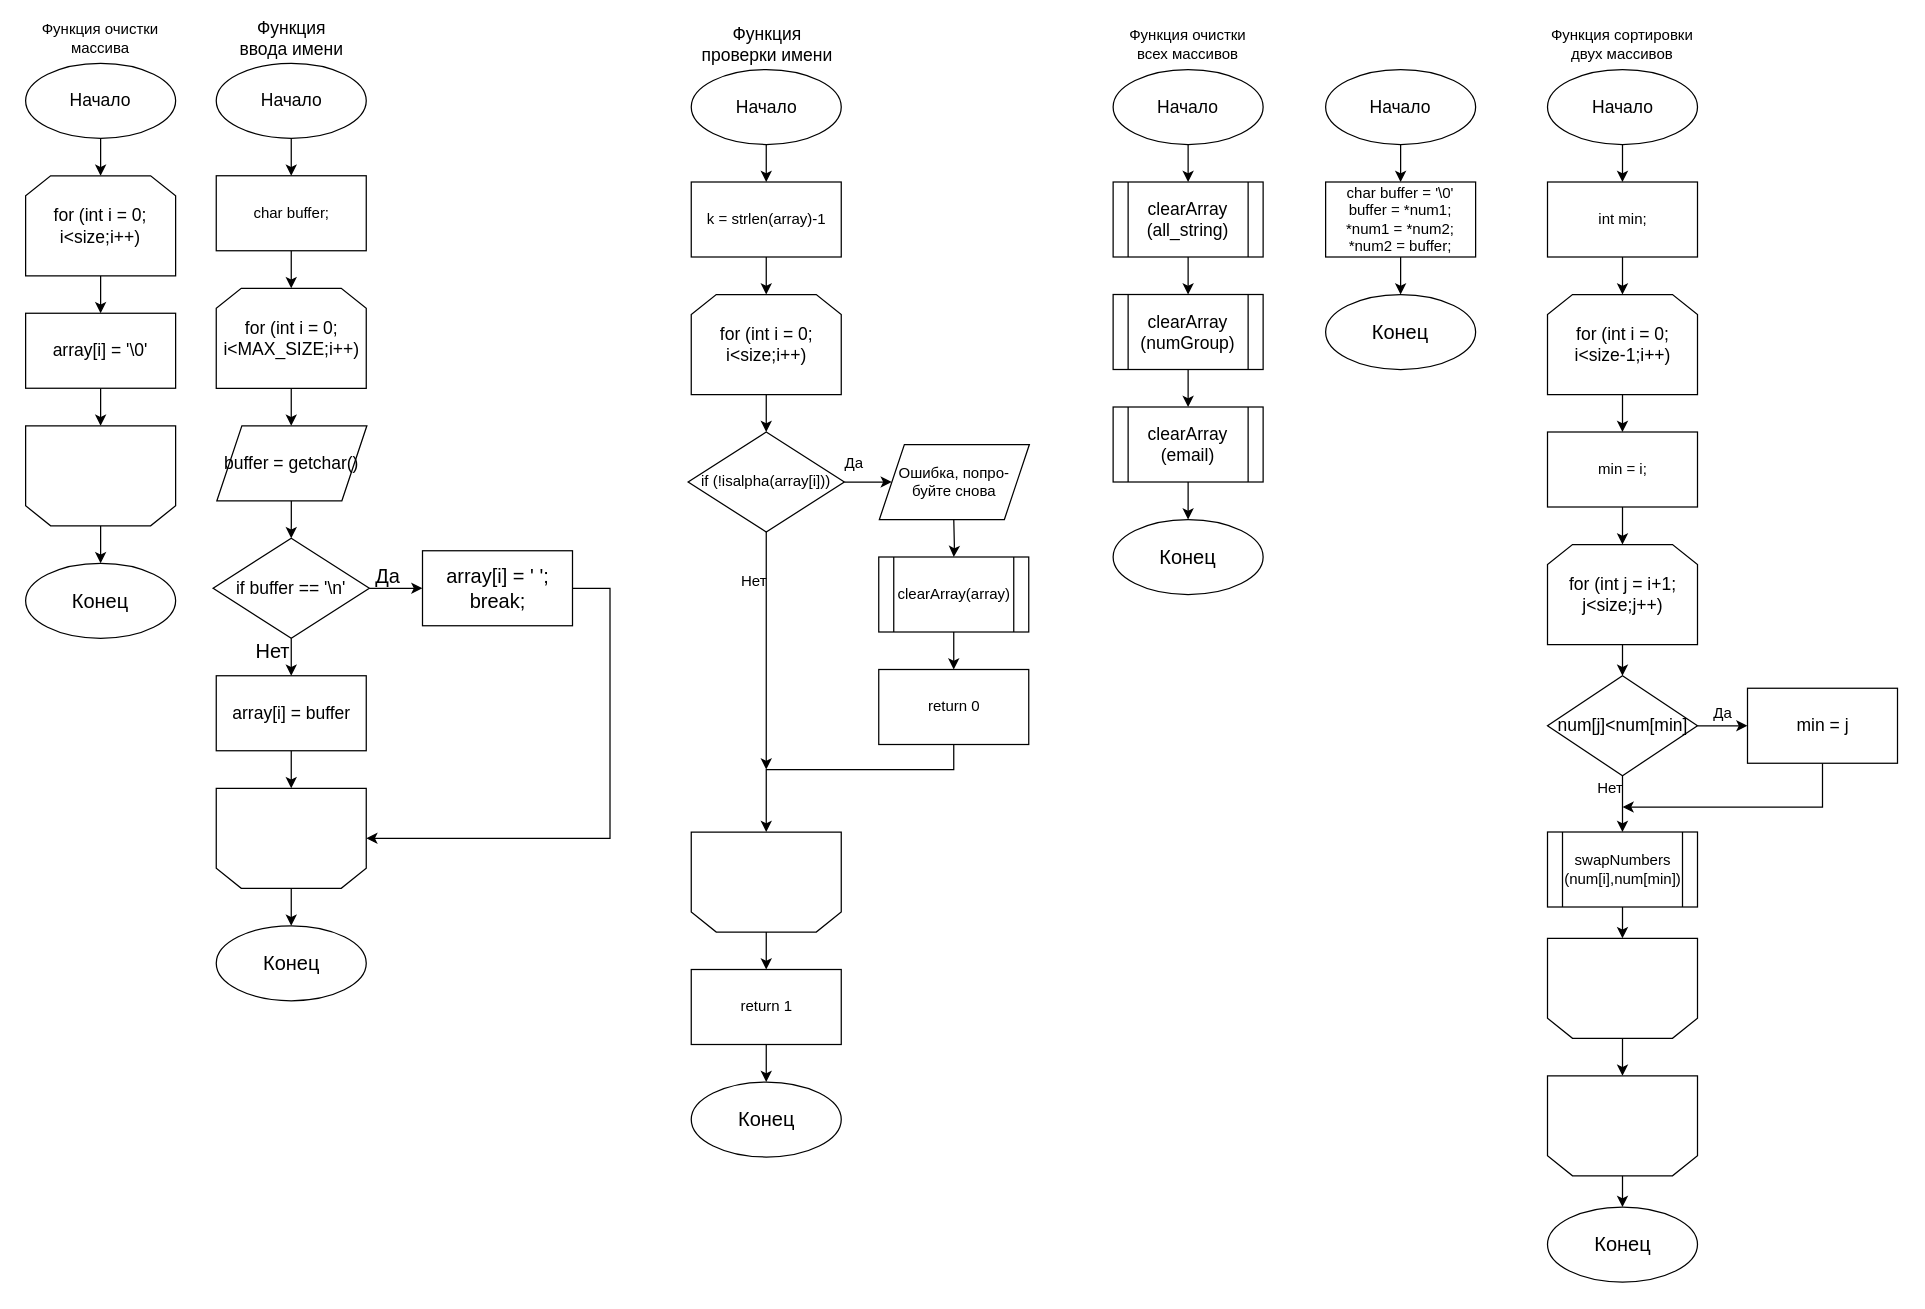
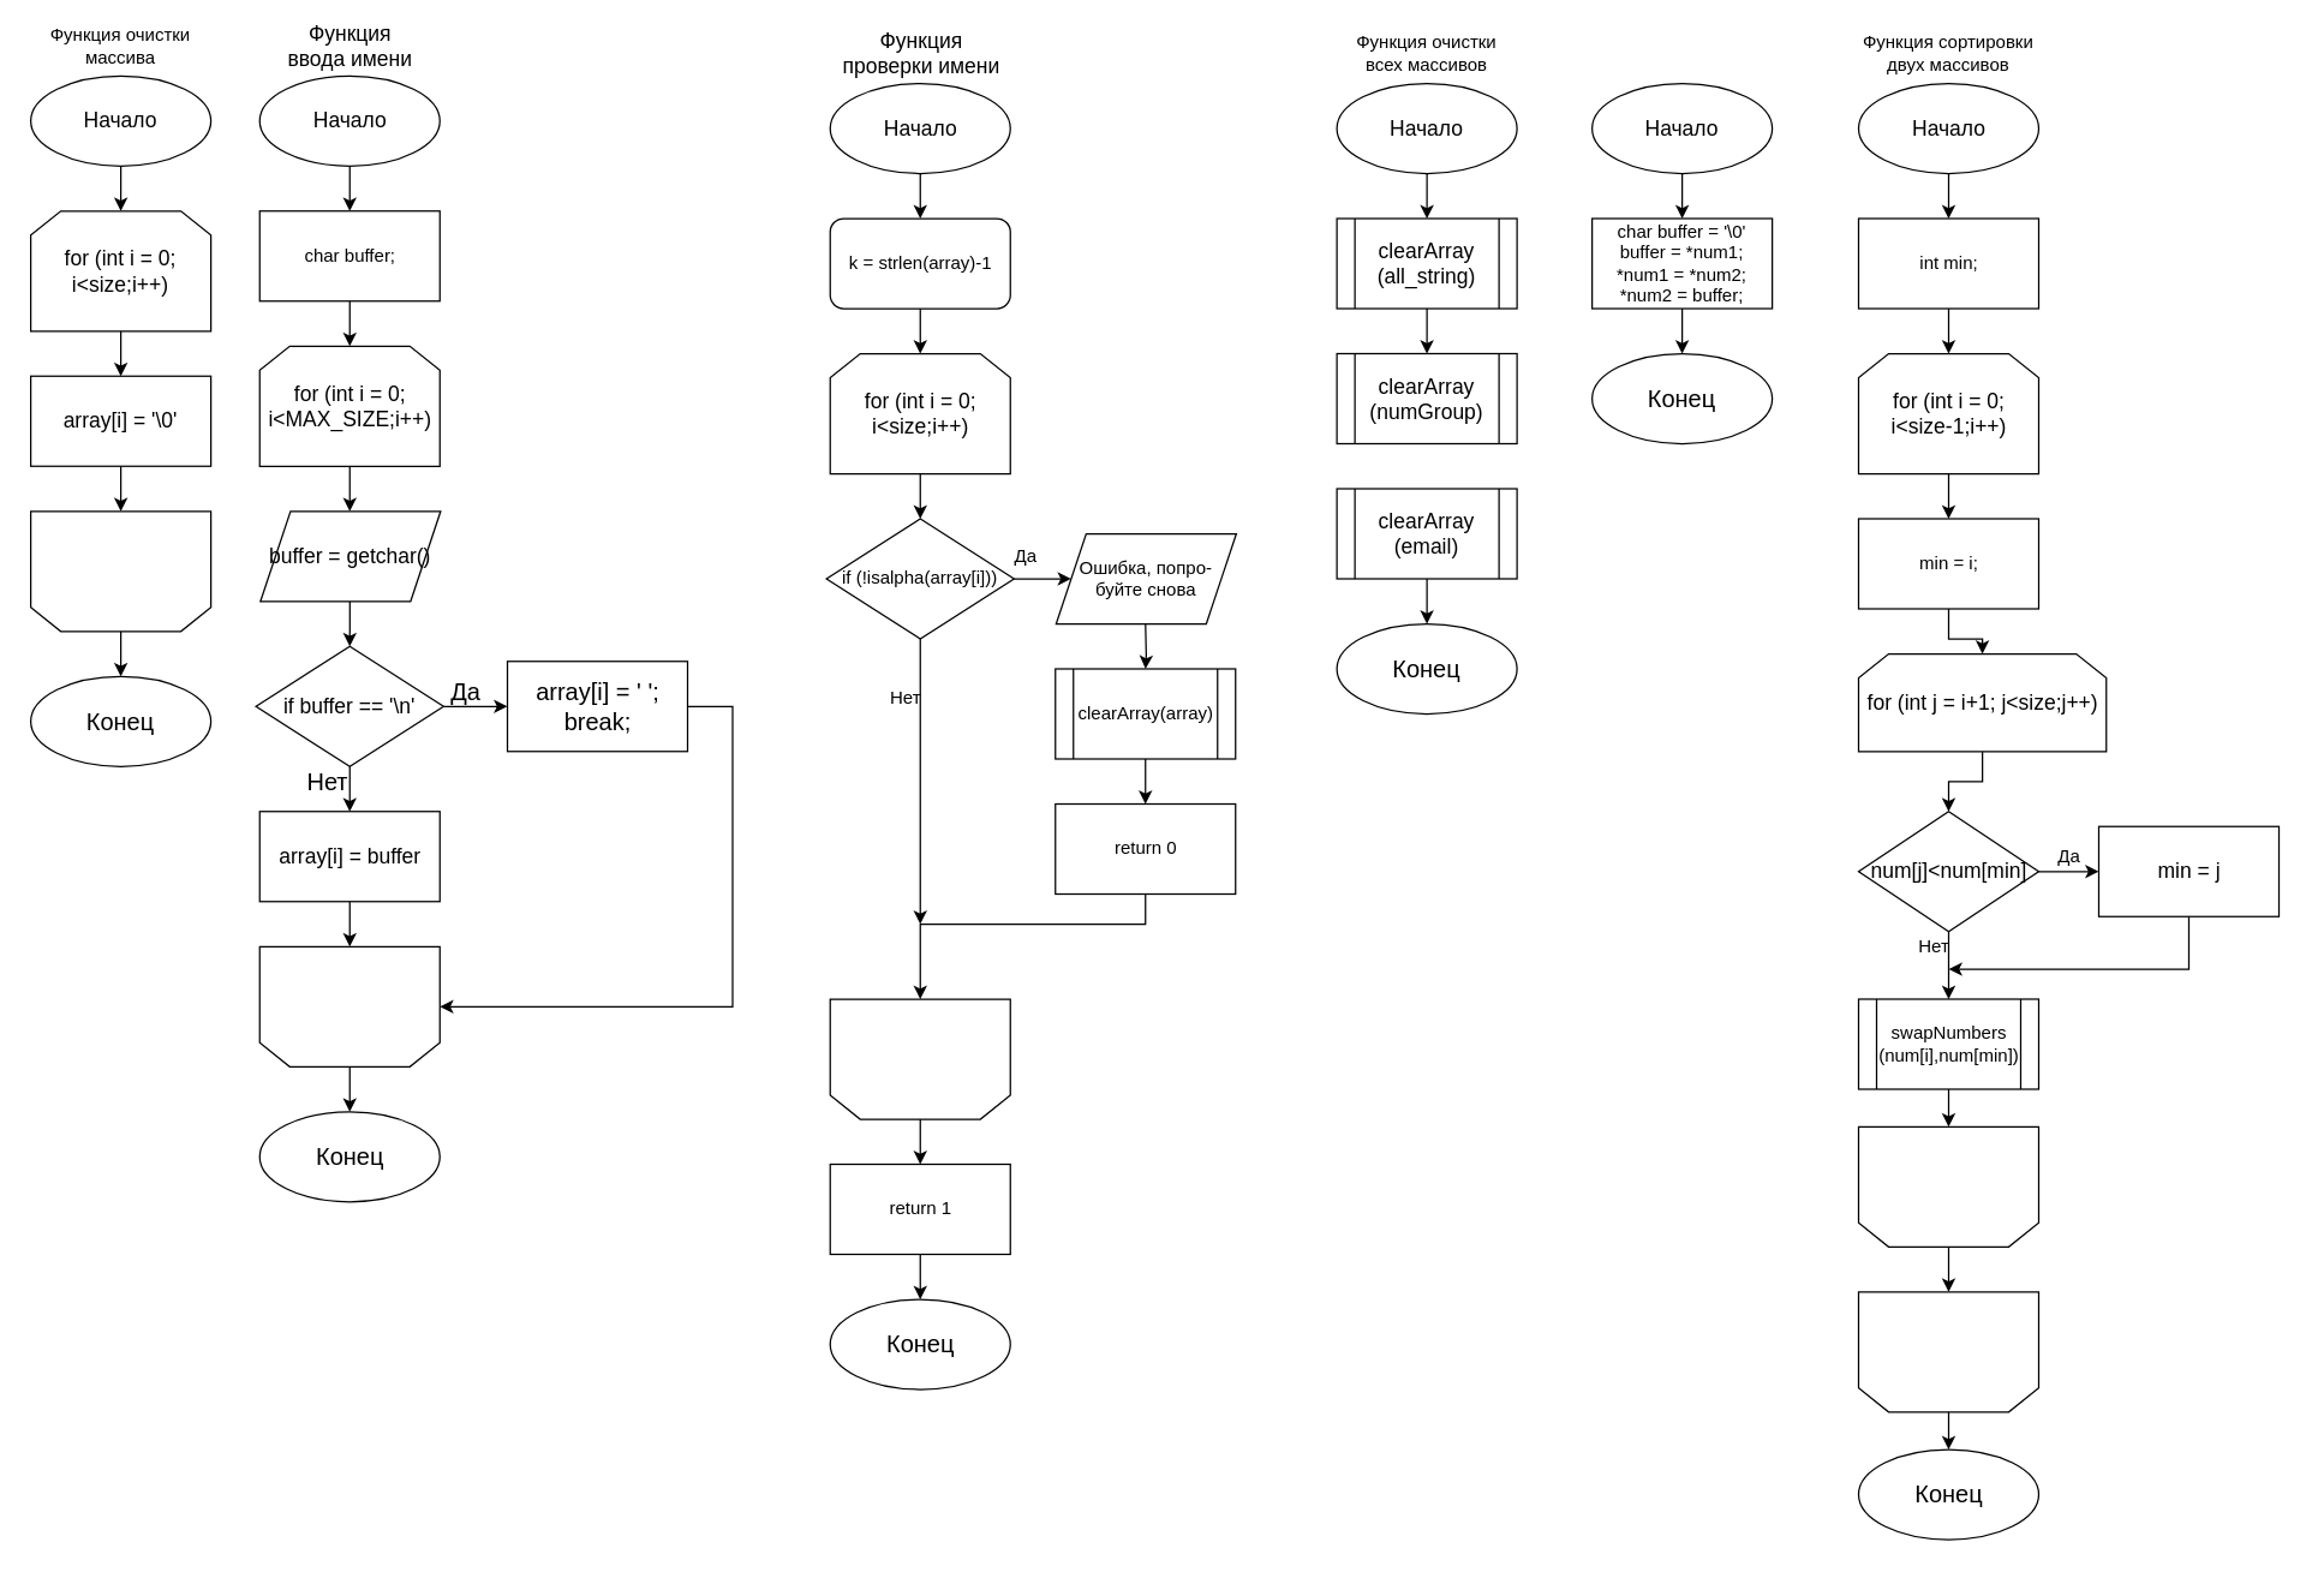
- <mxCell id="36" value="k = strlen(array)-1" style="rounded=0;whiteSpace=wrap;html=1;" parent="1" vertex="1"><mxGeometry x="552.5" y="145" width="120" height="60" as="geometry" /></mxCell>
+ <mxCell id="36" value="k = strlen(array)-1" style="whiteSpace=wrap;html=1;rounded=1;" parent="1" vertex="1"><mxGeometry x="552.5" y="145" width="120" height="60" as="geometry" /></mxCell>
- <mxCell id="59" style="edgeStyle=orthogonalEdgeStyle;rounded=0;orthogonalLoop=1;jettySize=auto;html=1;exitX=0.5;exitY=1;exitDx=0;exitDy=0;entryX=0.5;entryY=0;entryDx=0;entryDy=0;" parent="1" source="60" target="62" edge="1"><mxGeometry relative="1" as="geometry" /></mxCell>
- <mxCell id="79" value="&lt;font style=&quot;font-size: 14px&quot;&gt;for (int j = i+1; j&amp;lt;size;j++)&lt;/font&gt;" style="shape=loopLimit;whiteSpace=wrap;html=1;" parent="1" vertex="1"><mxGeometry x="1237.5" y="435" width="120" height="80" as="geometry" /></mxCell>
+ <mxCell id="79" value="&lt;font style=&quot;font-size: 14px&quot;&gt;for (int j = i+1; j&amp;lt;size;j++)&lt;/font&gt;" style="shape=loopLimit;whiteSpace=wrap;html=1;" parent="1" vertex="1"><mxGeometry x="1237.5" y="435" width="165" height="65" as="geometry" /></mxCell>
